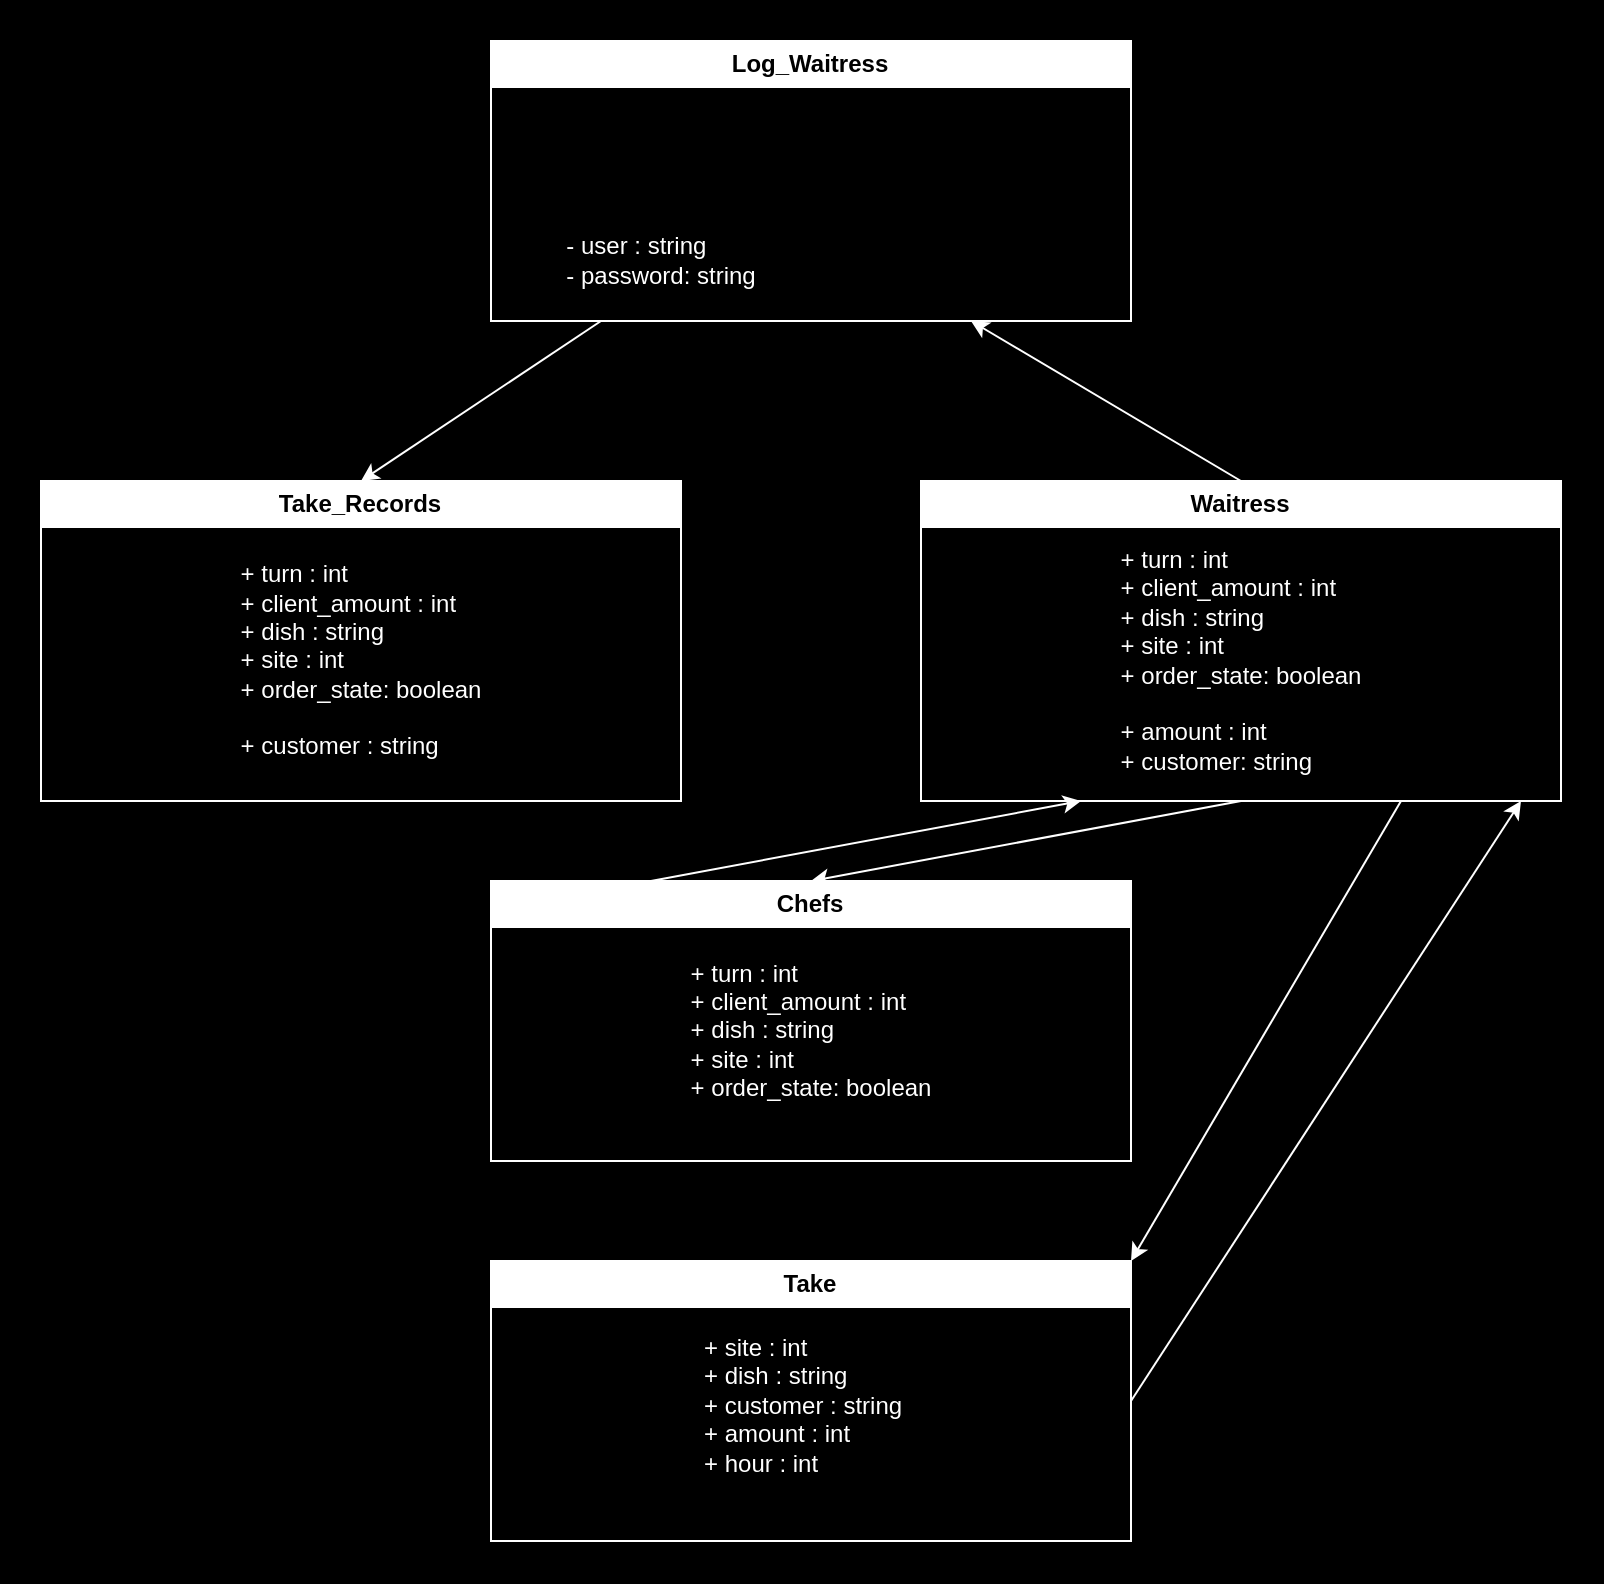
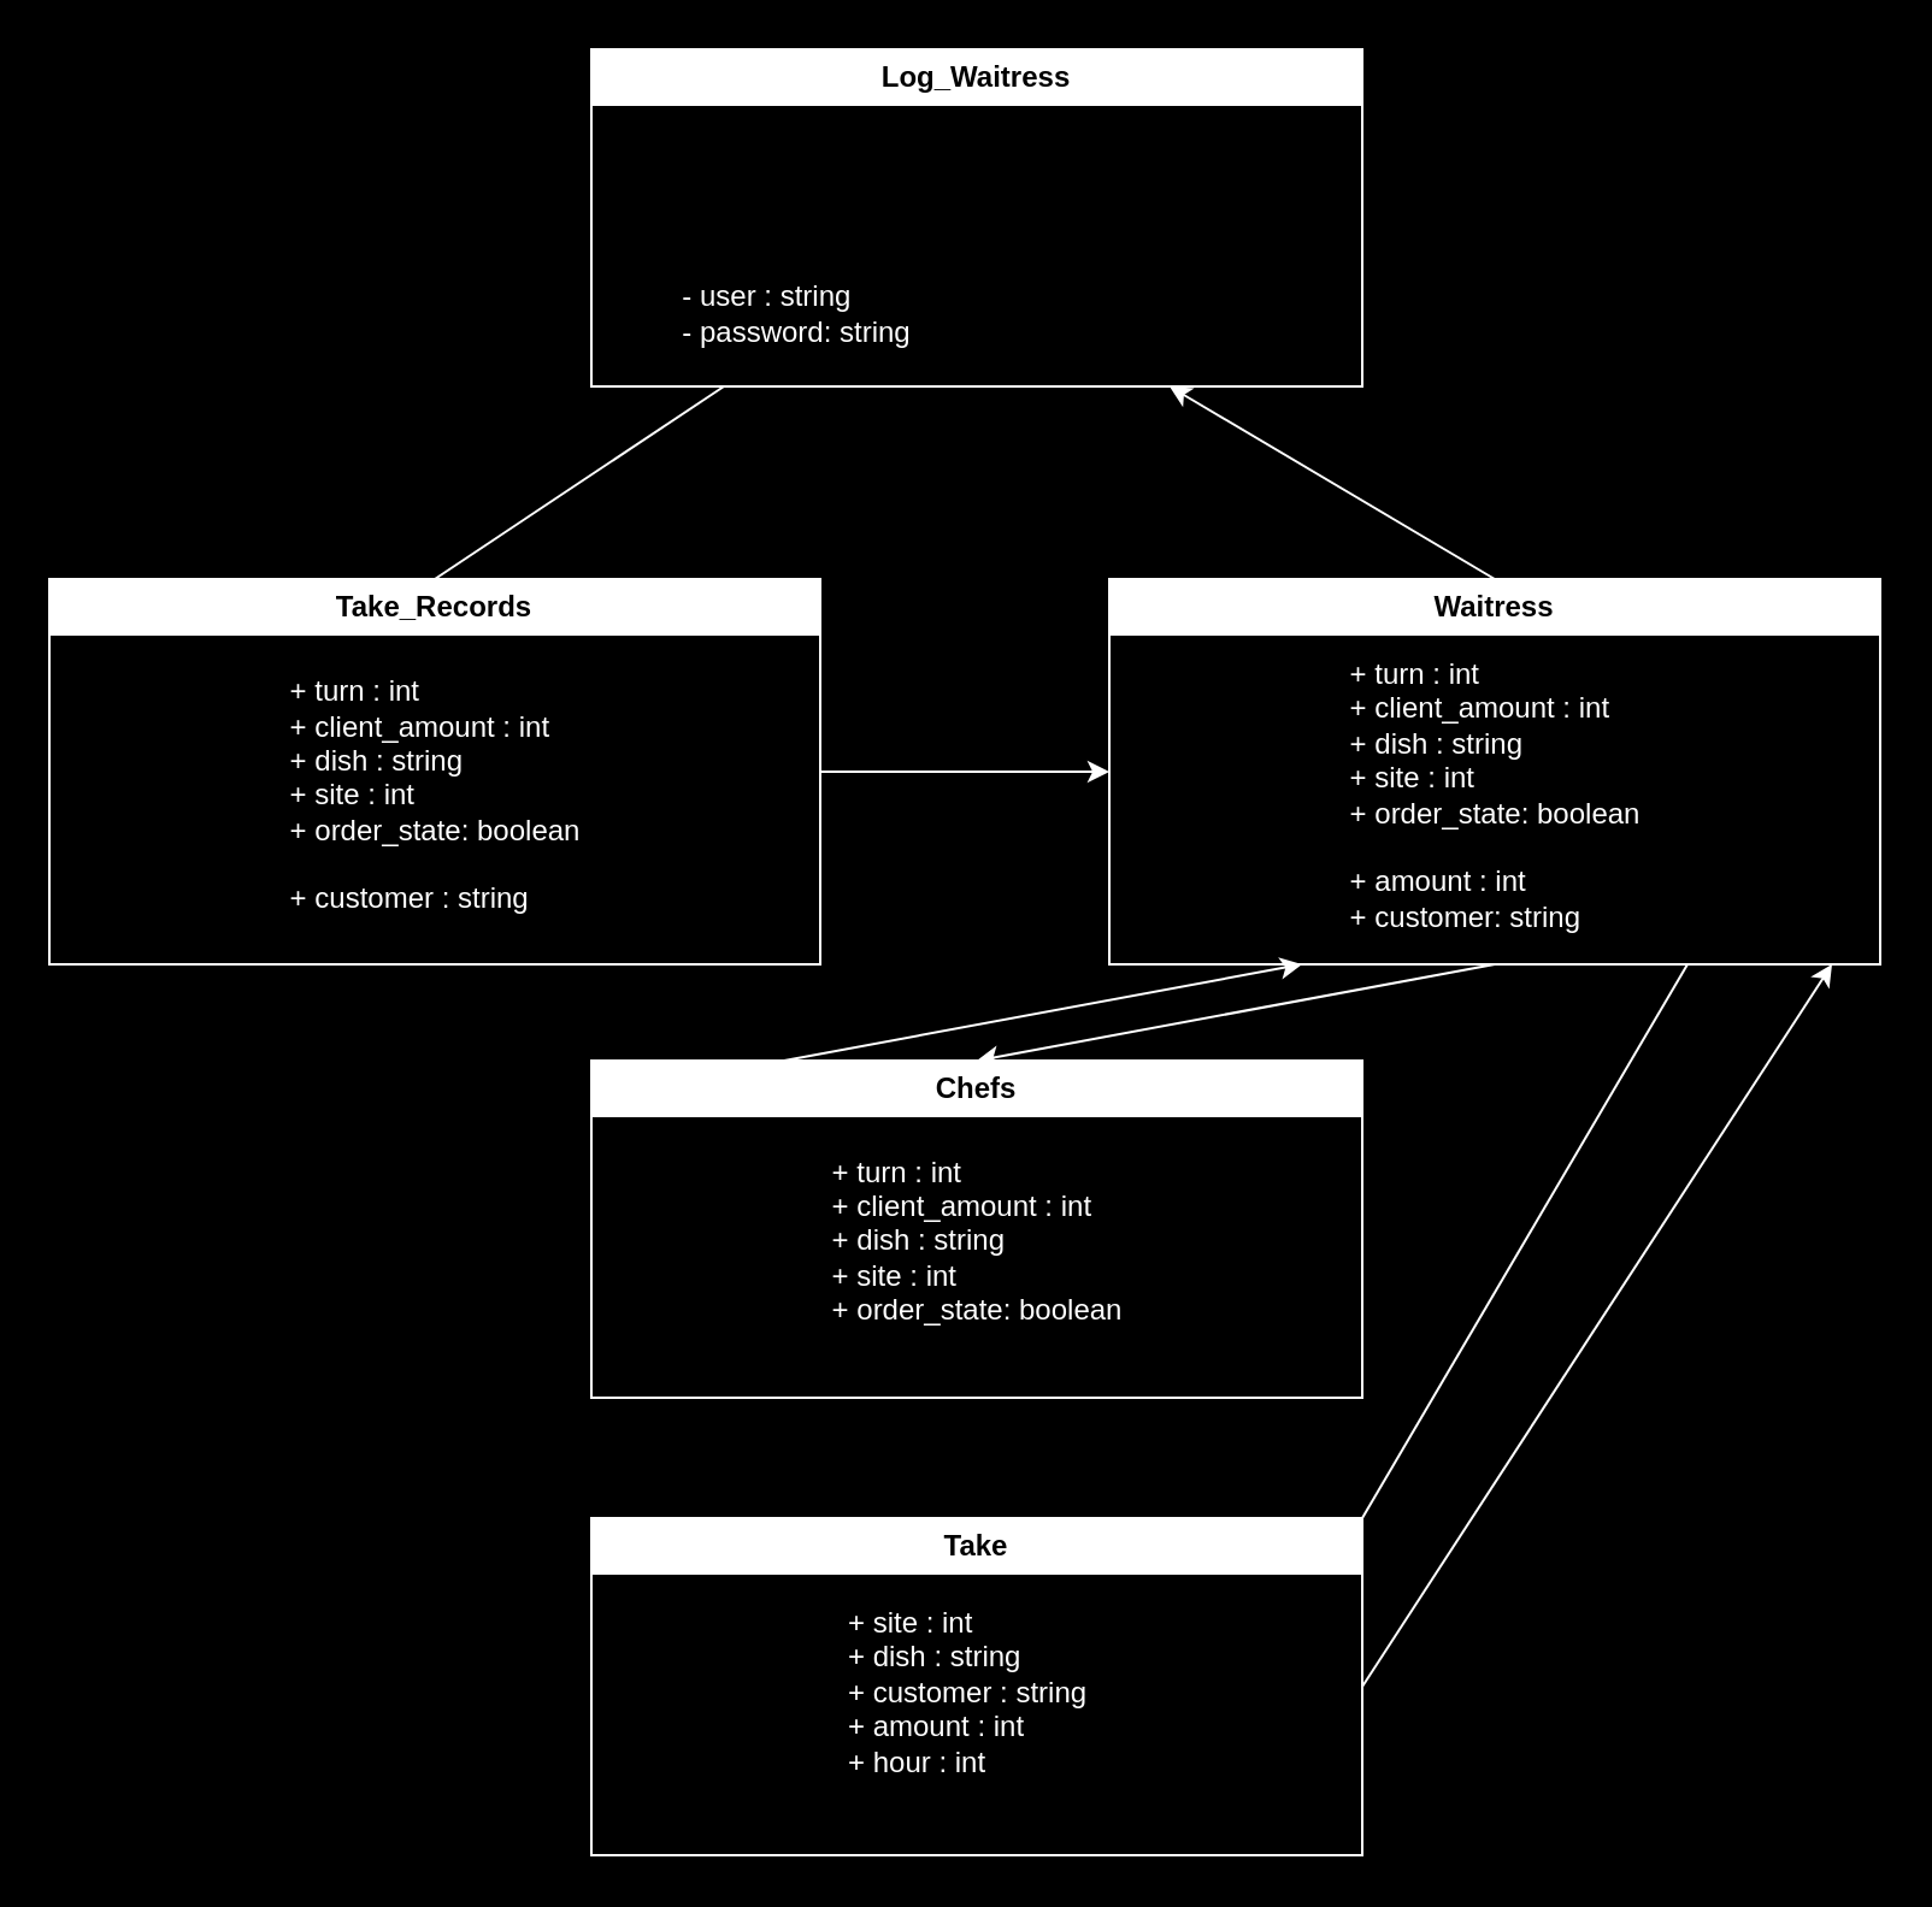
- <mxCell id="2" style="edgeStyle=none;html=1;entryX=0.5;entryY=0;entryDx=0;entryDy=0;strokeColor=#FFFFFF;" edge="1" parent="1" source="3" target="6"><mxGeometry relative="1" as="geometry" /></mxCell>
+ <mxCell id="2" style="edgeStyle=none;html=1;entryX=0.5;entryY=0;entryDx=0;entryDy=0;strokeColor=#FFFFFF;endArrow=none;" edge="1" parent="1" source="3" target="6"><mxGeometry relative="1" as="geometry" /></mxCell>
+ <mxCell id="5" style="edgeStyle=none;html=1;exitX=1;exitY=0.5;exitDx=0;exitDy=0;entryX=0;entryY=0.5;entryDx=0;entryDy=0;strokeColor=#FFFFFF;" edge="1" parent="1" source="6" target="11"><mxGeometry relative="1" as="geometry" /></mxCell>
- <mxCell id="9" style="edgeStyle=none;html=1;exitX=0.75;exitY=1;exitDx=0;exitDy=0;entryX=1;entryY=0;entryDx=0;entryDy=0;strokeColor=#FFFFFF;" edge="1" parent="1" source="11" target="17"><mxGeometry relative="1" as="geometry" /></mxCell>
+ <mxCell id="9" style="edgeStyle=none;html=1;exitX=0.75;exitY=1;exitDx=0;exitDy=0;entryX=1;entryY=0;entryDx=0;entryDy=0;strokeColor=#FFFFFF;endArrow=none;" edge="1" parent="1" source="11" target="17"><mxGeometry relative="1" as="geometry" /></mxCell>
